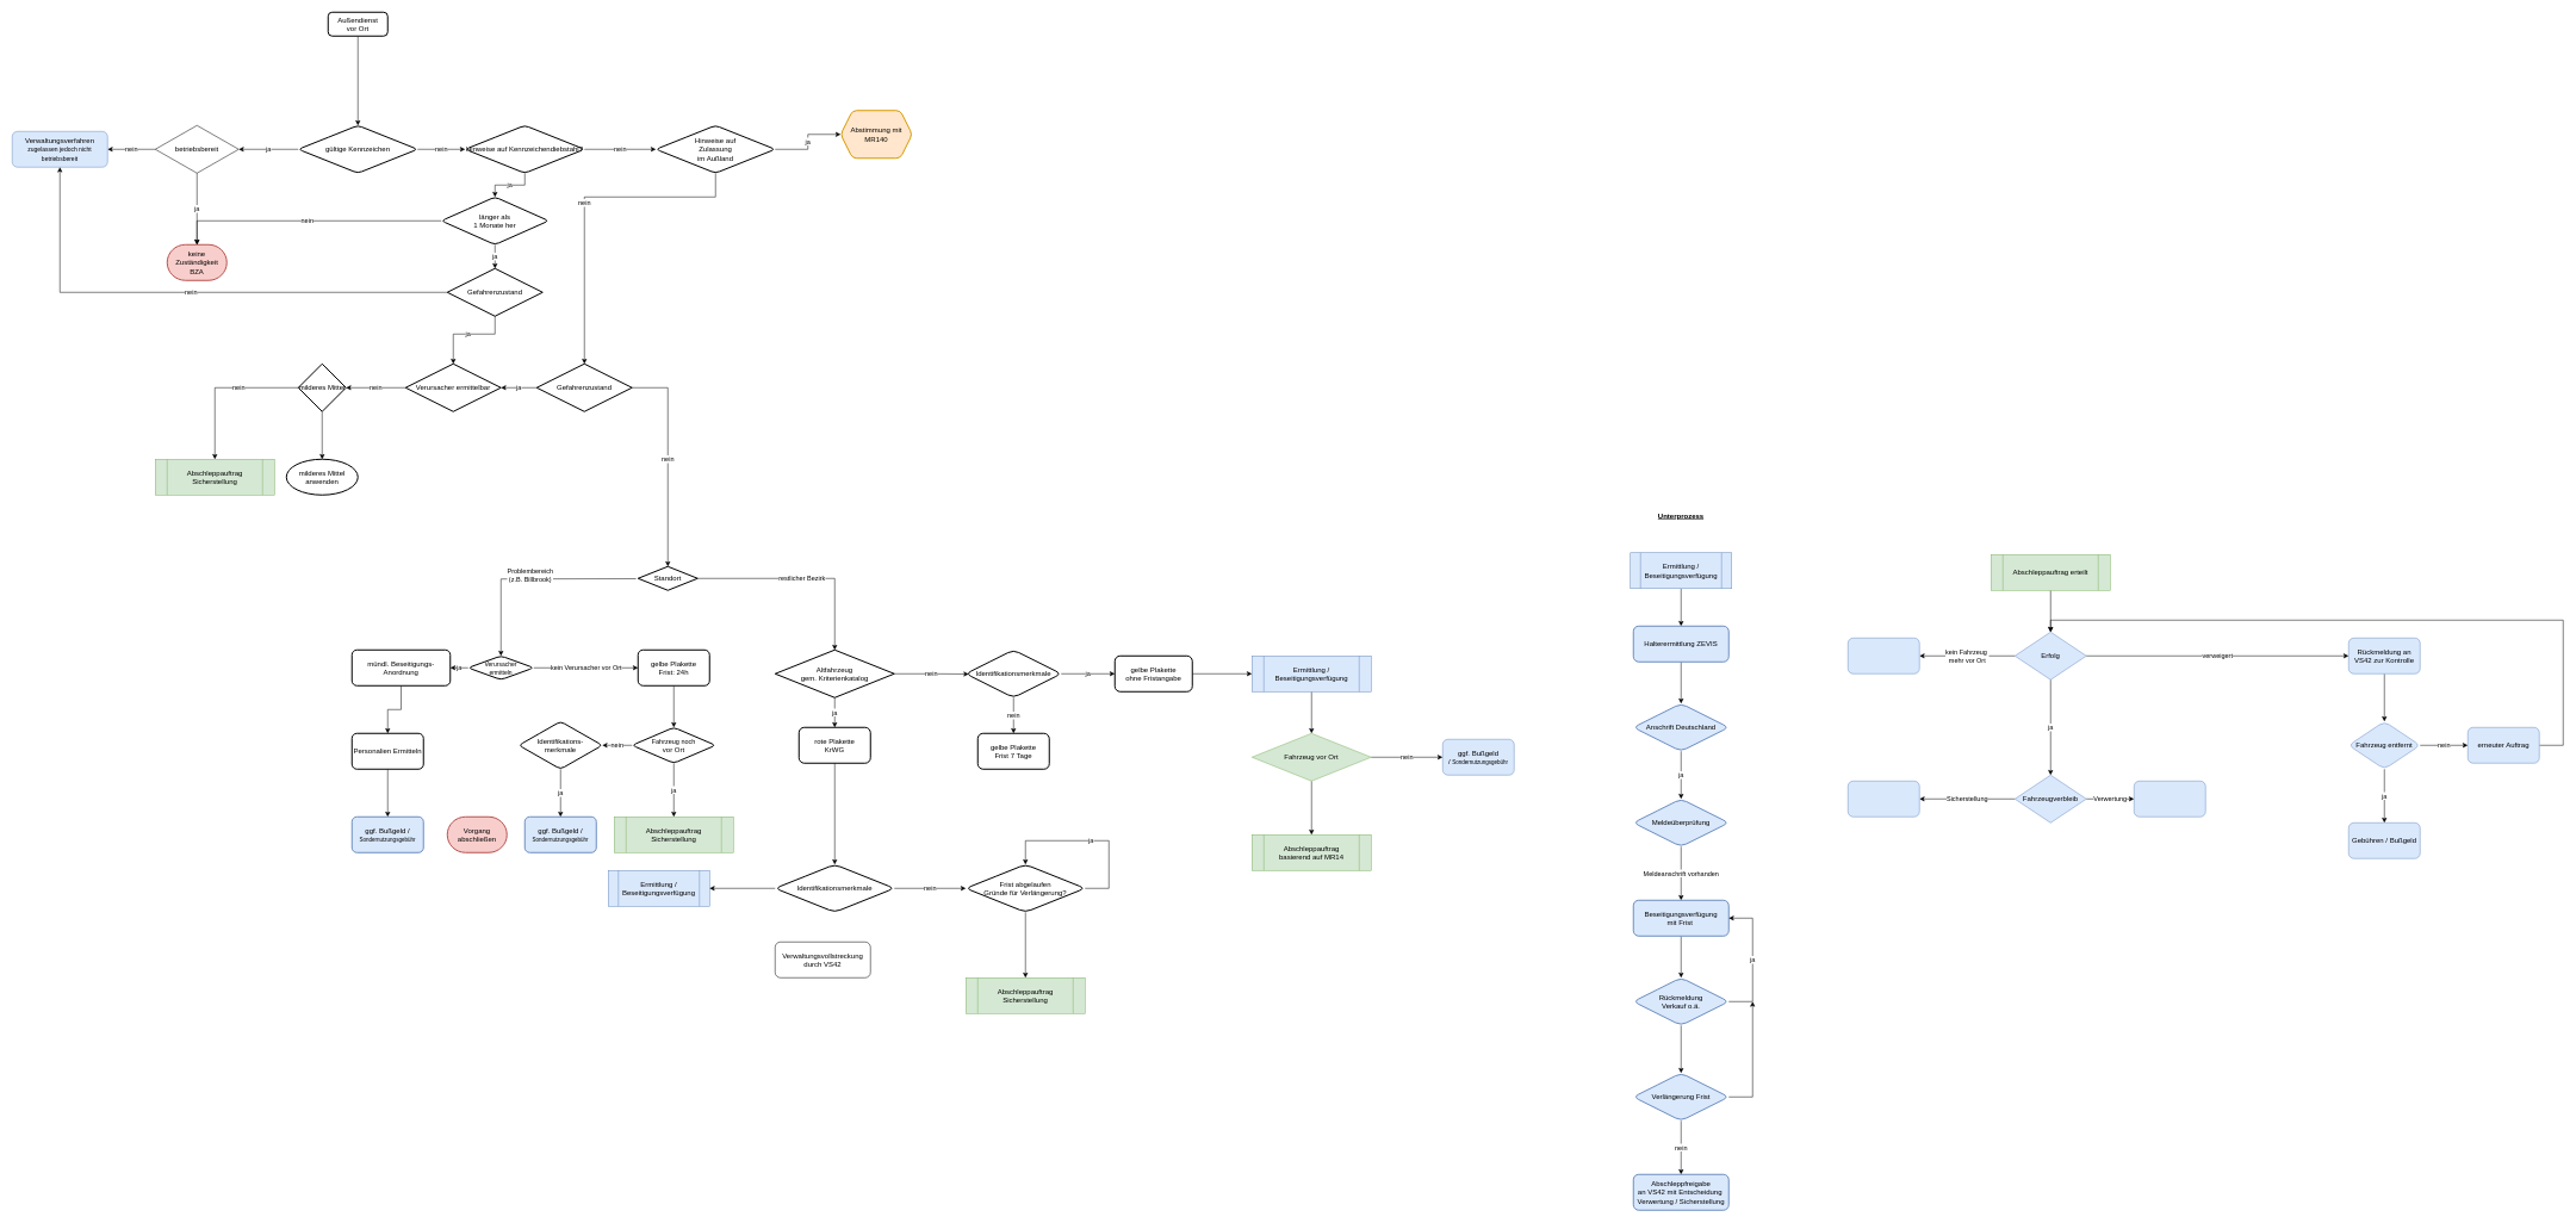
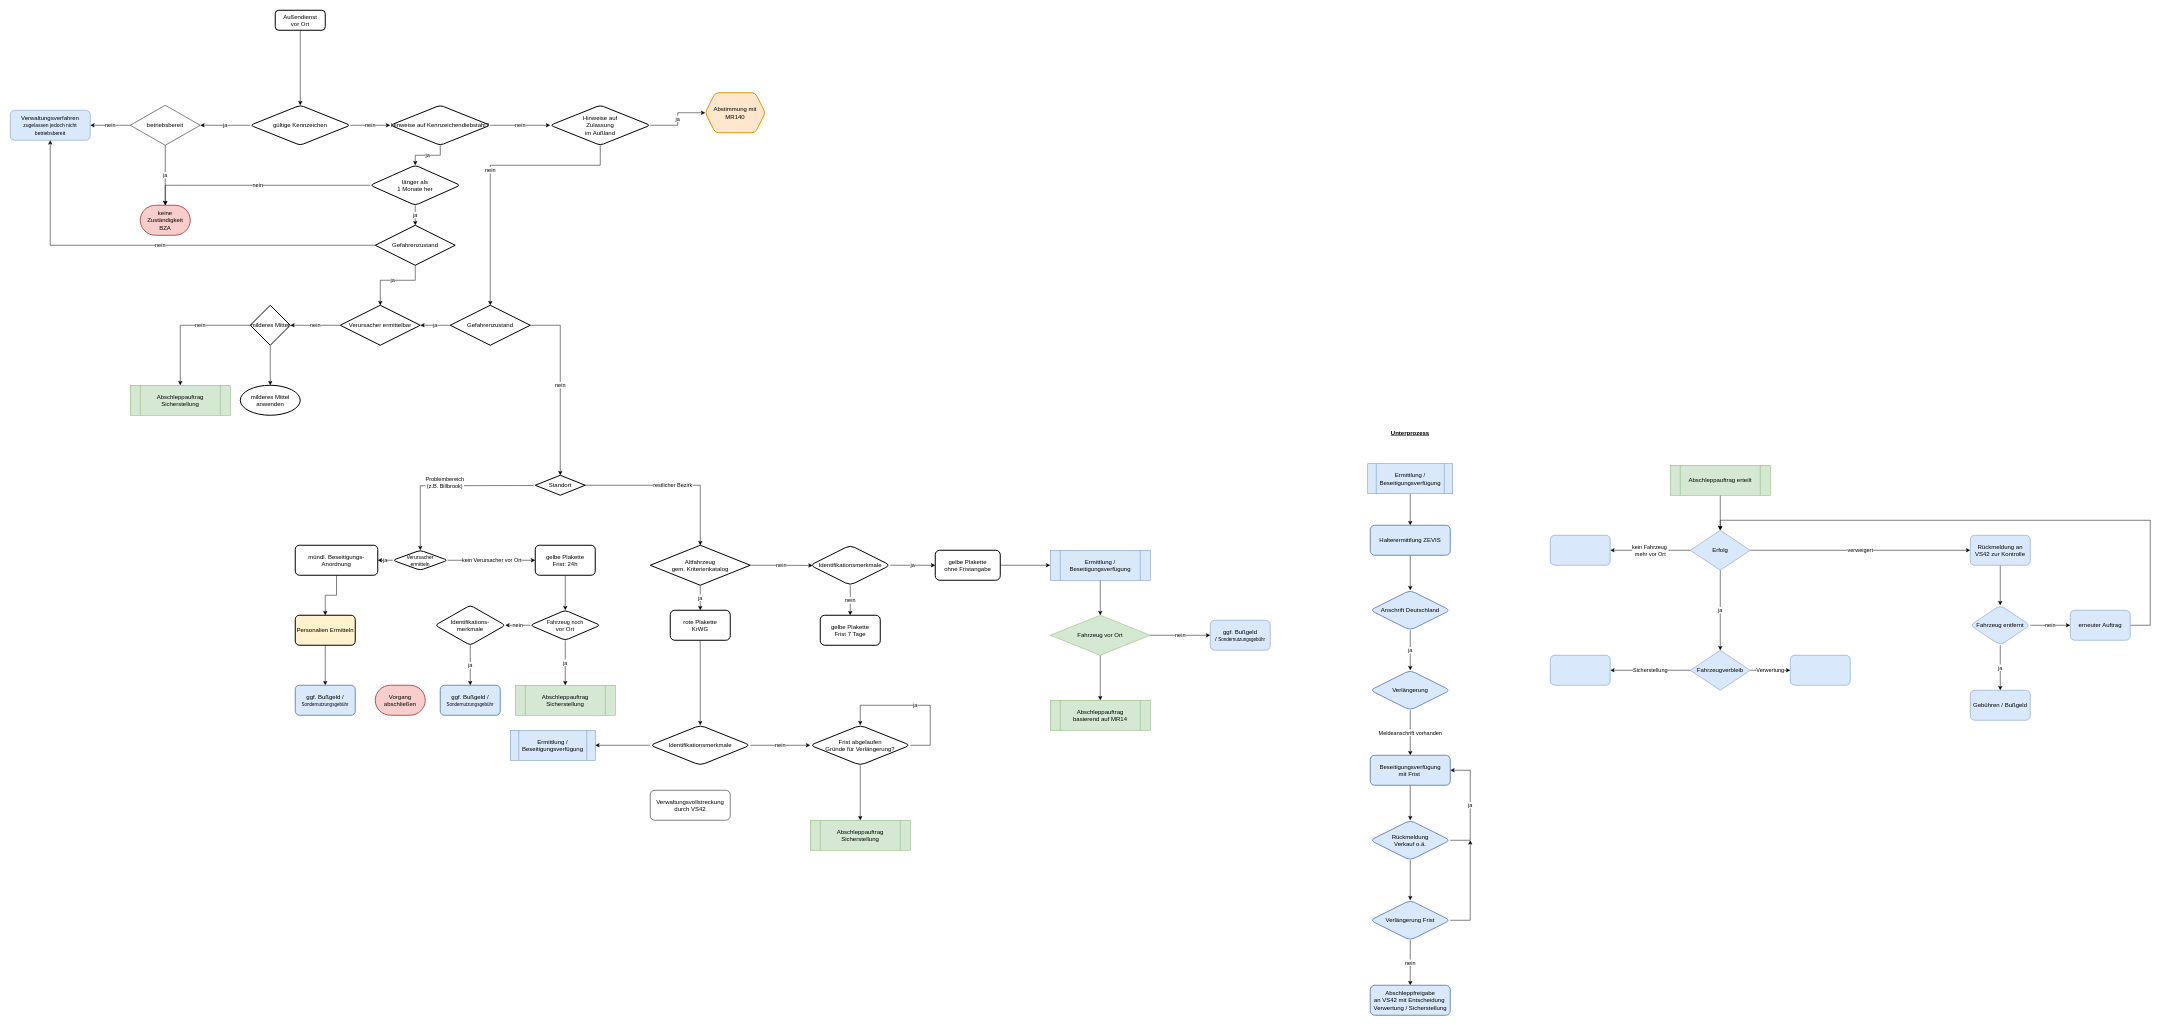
- <mxCell id="11" value="Personalien Ermitteln" style="whiteSpace=wrap;html=1;rounded=1;arcSize=14;strokeWidth=2;" parent="1" vertex="1"><mxGeometry x="590" y="1230" width="120" height="60" as="geometry" /></mxCell>
+ <mxCell id="11" value="Personalien Ermitteln" style="whiteSpace=wrap;html=1;rounded=1;arcSize=14;strokeWidth=2;fillColor=#fff2cc;" parent="1" vertex="1"><mxGeometry x="590" y="1230" width="120" height="60" as="geometry" /></mxCell>
- <mxCell id="78" value="Meldeüberprüfung" style="rhombus;whiteSpace=wrap;html=1;fillColor=#dae8fc;strokeColor=#6c8ebf;rounded=1;strokeWidth=2;" vertex="1" parent="1"><mxGeometry x="2740" y="1340" width="160" height="80" as="geometry" /></mxCell>
+ <mxCell id="78" value="Verlängerung" style="rhombus;whiteSpace=wrap;html=1;fillColor=#dae8fc;strokeColor=#6c8ebf;rounded=1;strokeWidth=2;" vertex="1" parent="1"><mxGeometry x="2740" y="1340" width="160" height="80" as="geometry" /></mxCell>
